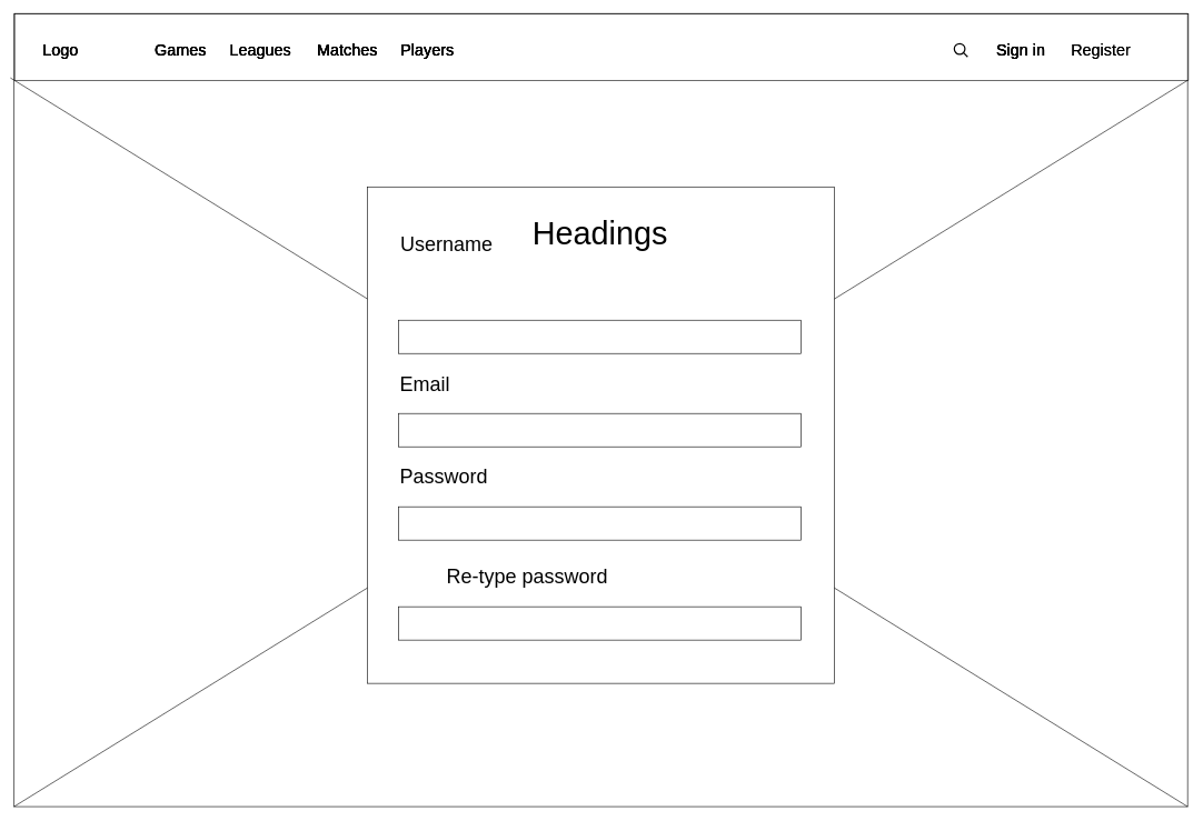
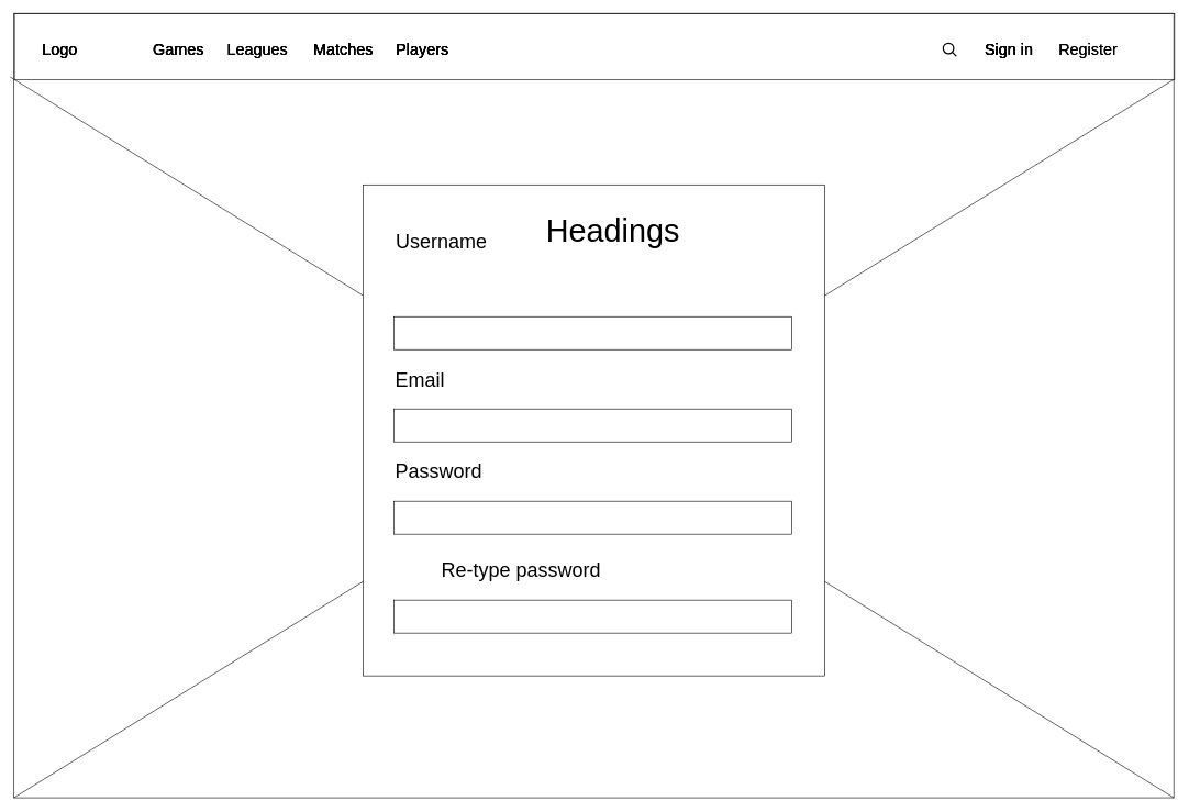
- <mxCell id="34" value="&lt;font style=&quot;font-size: 48px&quot;&gt;Headings&lt;/font&gt;" style="text;html=1;strokeColor=none;fillColor=none;align=center;verticalAlign=middle;whiteSpace=wrap;rounded=0;" vertex="1" parent="12"><mxGeometry x="753.5" y="300" width="250" height="60" as="geometry" /></mxCell>
+ <mxCell id="34" value="&lt;font style=&quot;font-size: 48px&quot;&gt;Headings&lt;/font&gt;" style="text;html=1;strokeColor=none;fillColor=none;align=center;verticalAlign=middle;whiteSpace=wrap;rounded=0;" vertex="1" parent="12"><mxGeometry x="783.5" y="300" width="250" height="60" as="geometry" /></mxCell>
